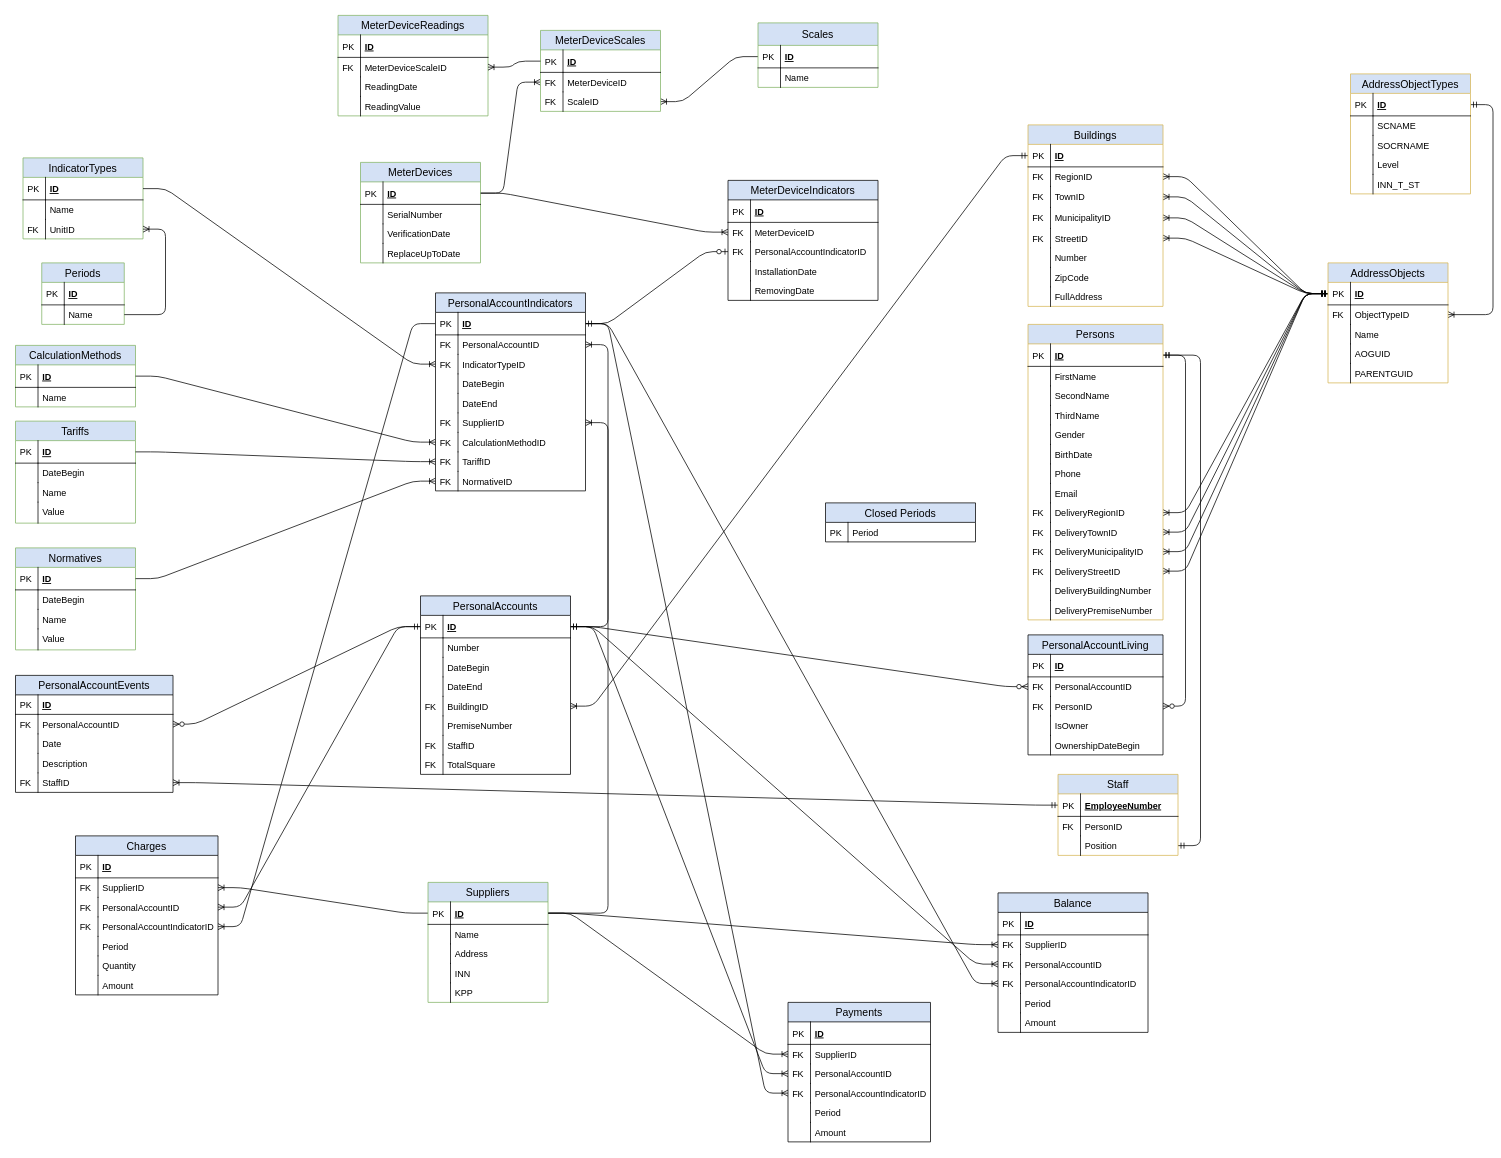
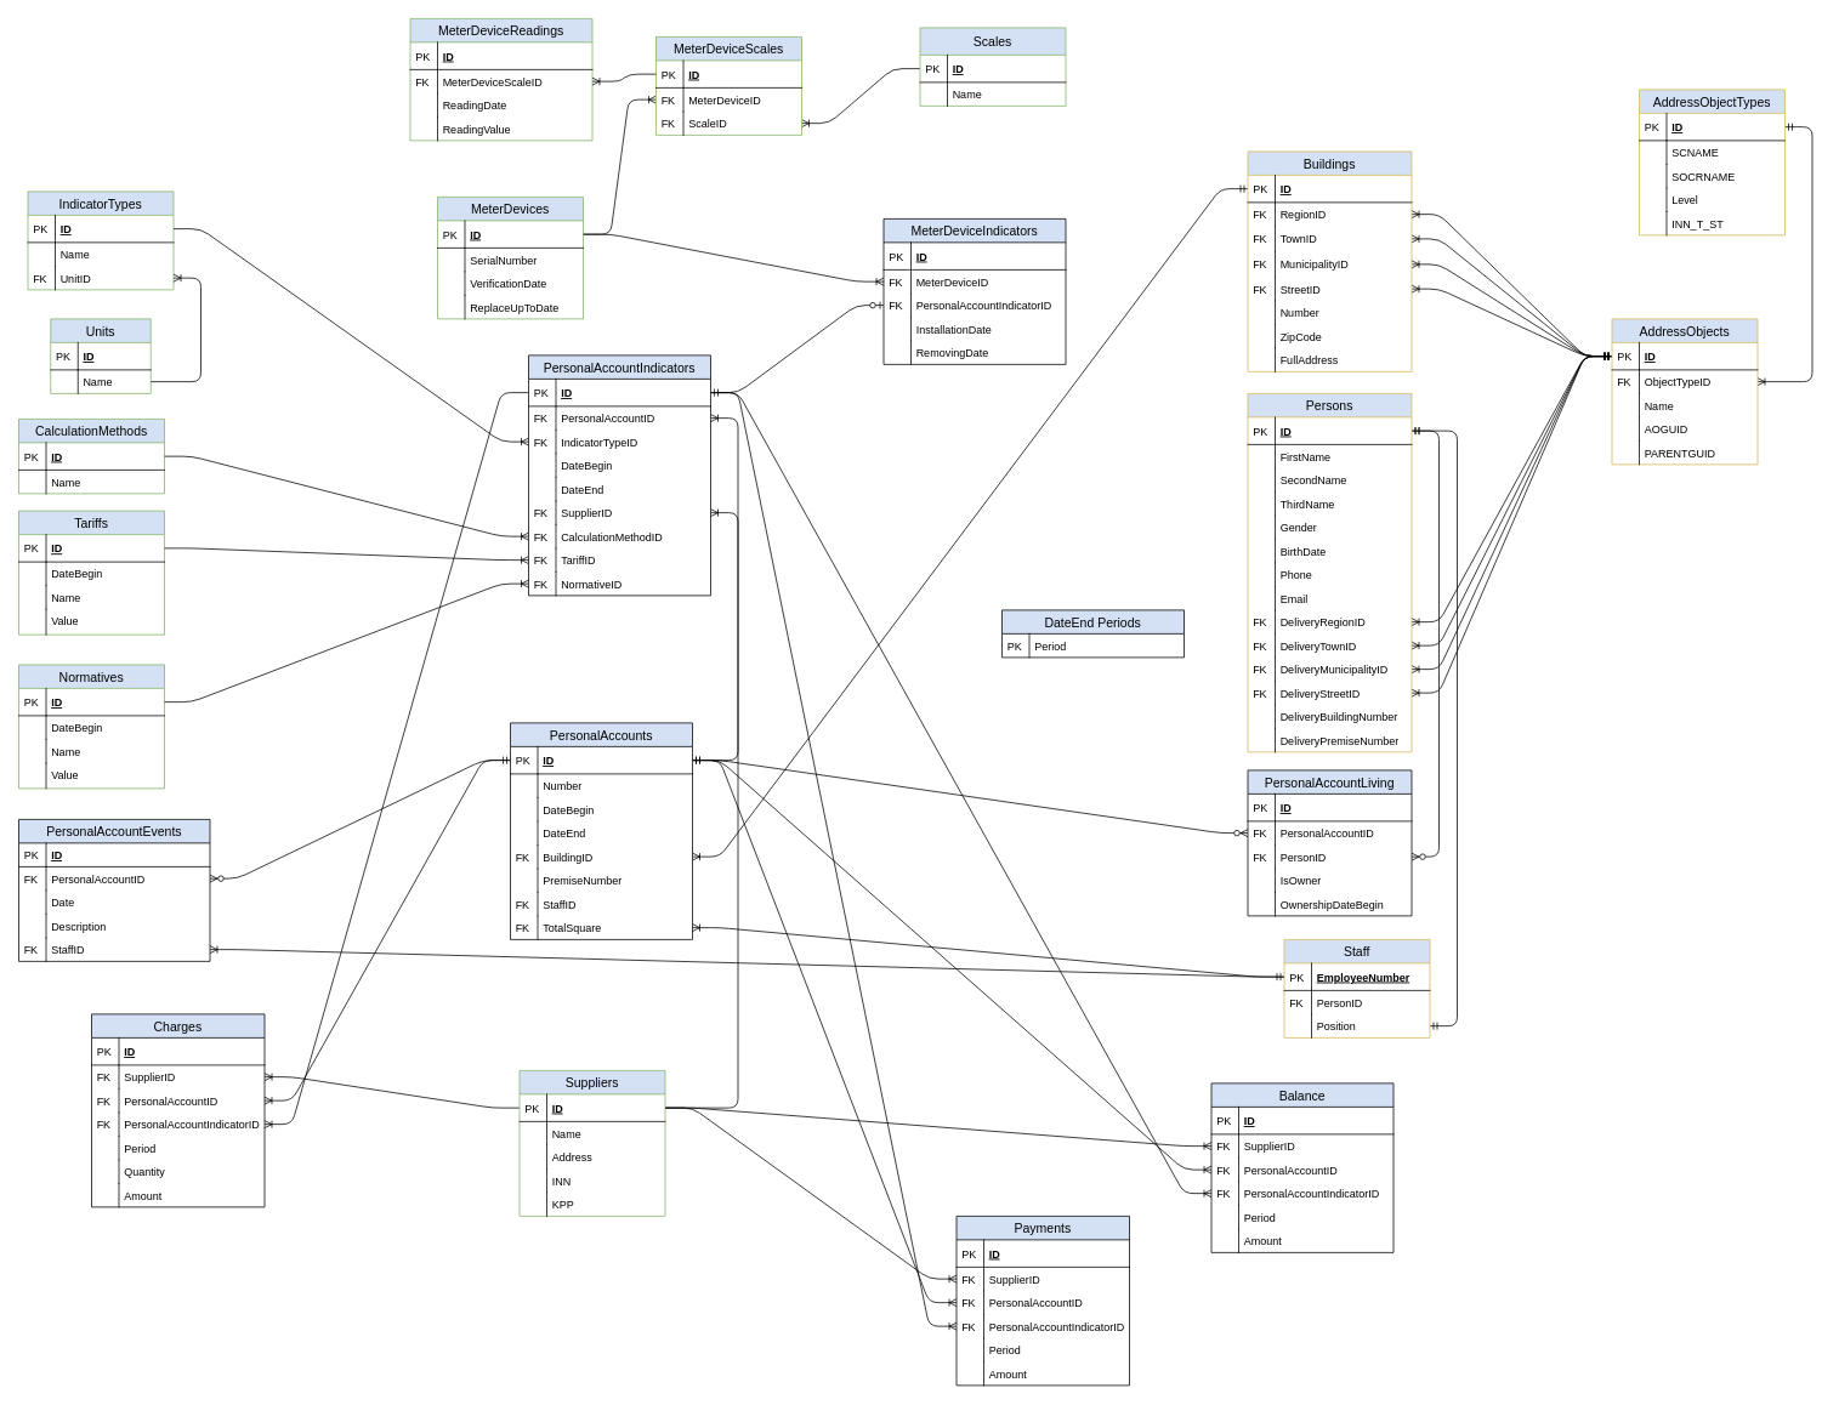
- <mxCell id="20" value="Periods" style="swimlane;fontStyle=0;childLayout=stackLayout;horizontal=1;startSize=26;fillColor=#D4E1F5;horizontalStack=0;resizeParent=1;resizeParentMax=0;resizeLast=0;collapsible=1;marginBottom=0;swimlaneFillColor=#ffffff;align=center;fontSize=14;strokeColor=#82b366;" parent="1" vertex="1"><mxGeometry x="55" y="350" width="110" height="82" as="geometry" /></mxCell>
+ <mxCell id="20" value="Units" style="swimlane;fontStyle=0;childLayout=stackLayout;horizontal=1;startSize=26;fillColor=#D4E1F5;horizontalStack=0;resizeParent=1;resizeParentMax=0;resizeLast=0;collapsible=1;marginBottom=0;swimlaneFillColor=#ffffff;align=center;fontSize=14;strokeColor=#82b366;" parent="1" vertex="1"><mxGeometry x="55" y="350" width="110" height="82" as="geometry" /></mxCell>
- <mxCell id="282" value="Closed Periods" style="swimlane;fontStyle=0;childLayout=stackLayout;horizontal=1;startSize=26;fillColor=#D4E1F5;horizontalStack=0;resizeParent=1;resizeParentMax=0;resizeLast=0;collapsible=1;marginBottom=0;swimlaneFillColor=#ffffff;align=center;fontSize=14;" parent="1" vertex="1"><mxGeometry x="1100" y="670" width="200" height="52" as="geometry" /></mxCell>
+ <mxCell id="282" value="DateEnd Periods" style="swimlane;fontStyle=0;childLayout=stackLayout;horizontal=1;startSize=26;fillColor=#D4E1F5;horizontalStack=0;resizeParent=1;resizeParentMax=0;resizeLast=0;collapsible=1;marginBottom=0;swimlaneFillColor=#ffffff;align=center;fontSize=14;" parent="1" vertex="1"><mxGeometry x="1100" y="670" width="200" height="52" as="geometry" /></mxCell>
+ <mxCell id="285" value="" style="edgeStyle=entityRelationEdgeStyle;fontSize=12;html=1;endArrow=ERoneToMany;" edge="1" parent="1" source="108" target="301"><mxGeometry width="100" height="100" relative="1" as="geometry"><mxPoint x="860" y="920" as="sourcePoint" /><mxPoint x="960" y="820" as="targetPoint" /></mxGeometry></mxCell>
